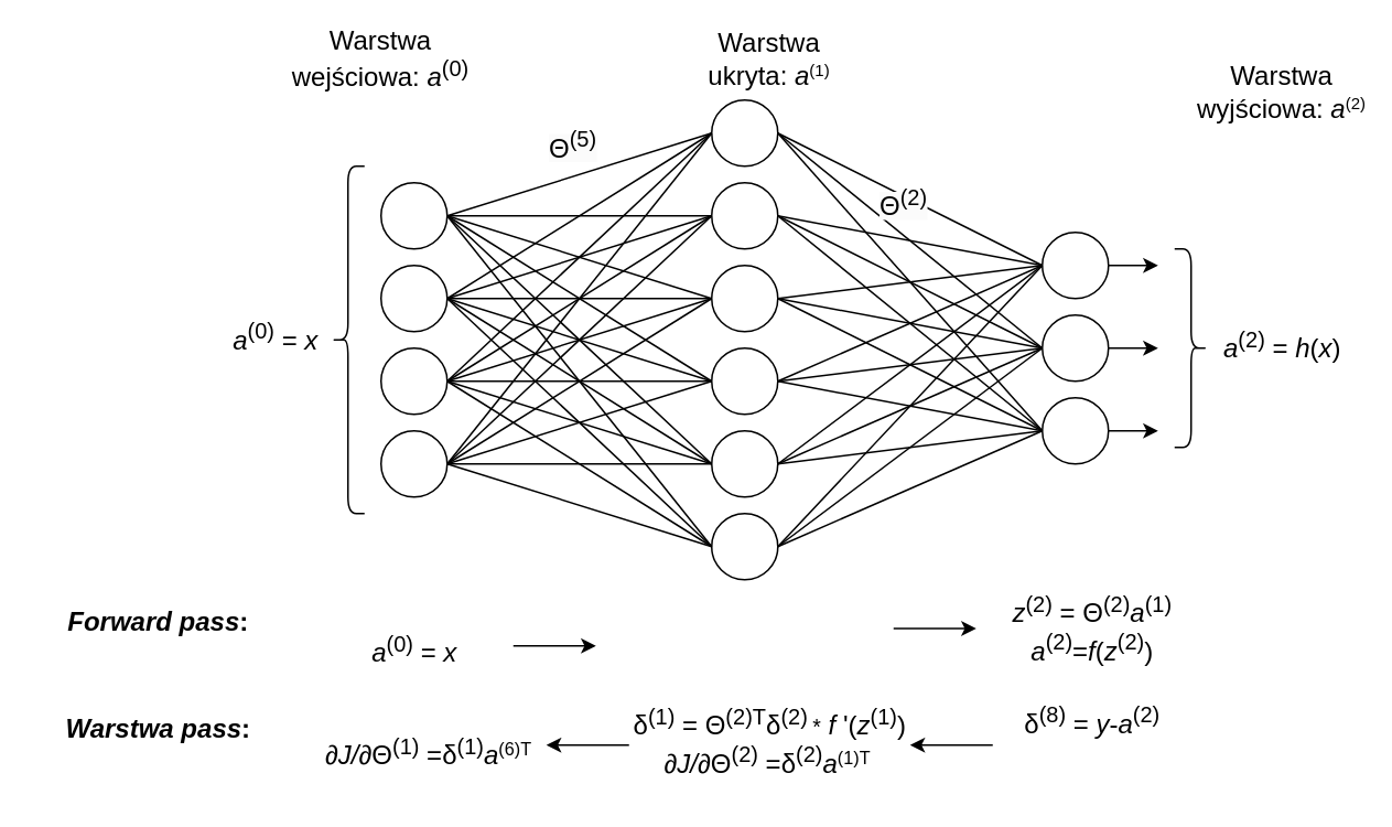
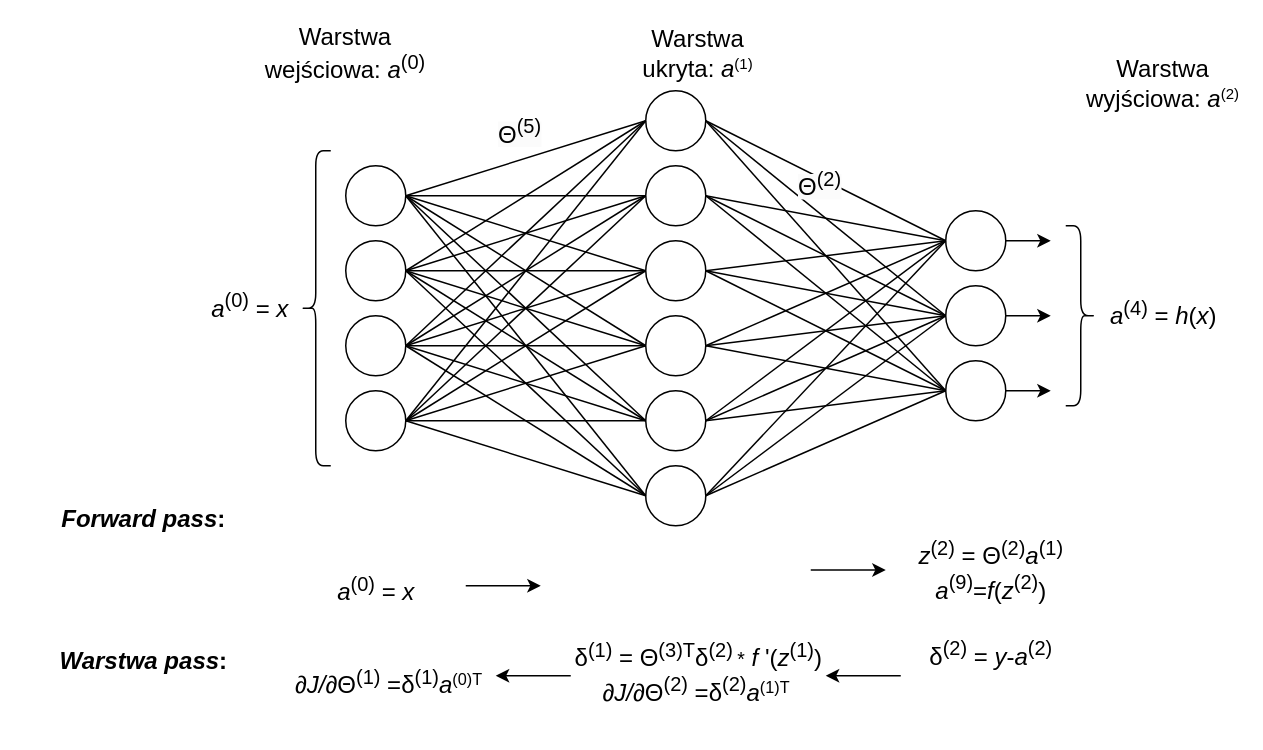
- <mxCell id="63" value="&lt;font style=&quot;font-size: 16px;&quot;&gt;&lt;i&gt;a&lt;/i&gt;&lt;sup&gt;(2)&lt;/sup&gt; =&amp;nbsp;&lt;i style=&quot;border-color: var(--border-color);&quot;&gt;h&lt;/i&gt;(&lt;i style=&quot;border-color: var(--border-color);&quot;&gt;x&lt;/i&gt;)&lt;sup&gt;&lt;br&gt;&amp;nbsp;&lt;/sup&gt;&lt;br&gt;&lt;/font&gt;" style="text;html=1;align=center;verticalAlign=middle;resizable=0;points=[];autosize=1;strokeColor=none;fillColor=none;" vertex="1" parent="1"><mxGeometry x="730" y="190" width="90" height="60" as="geometry" /></mxCell>
+ <mxCell id="63" value="&lt;font style=&quot;font-size: 16px;&quot;&gt;&lt;i&gt;a&lt;/i&gt;&lt;sup&gt;(4)&lt;/sup&gt; =&amp;nbsp;&lt;i style=&quot;border-color: var(--border-color);&quot;&gt;h&lt;/i&gt;(&lt;i style=&quot;border-color: var(--border-color);&quot;&gt;x&lt;/i&gt;)&lt;sup&gt;&lt;br&gt;&amp;nbsp;&lt;/sup&gt;&lt;br&gt;&lt;/font&gt;" style="text;html=1;align=center;verticalAlign=middle;resizable=0;points=[];autosize=1;strokeColor=none;fillColor=none;" vertex="1" parent="1"><mxGeometry x="730" y="190" width="90" height="60" as="geometry" /></mxCell>
- <mxCell id="68" value="&lt;b&gt;&lt;font style=&quot;font-size: 16px;&quot;&gt;&lt;i&gt;Forward pass&lt;/i&gt;:&lt;/font&gt;&lt;/b&gt;" style="text;html=1;align=center;verticalAlign=middle;resizable=0;points=[];autosize=1;strokeColor=none;fillColor=none;" vertex="1" parent="1"><mxGeometry x="30" y="360" width="130" height="30" as="geometry" /></mxCell>
+ <mxCell id="68" value="&lt;b&gt;&lt;font style=&quot;font-size: 16px;&quot;&gt;&lt;i&gt;Forward pass&lt;/i&gt;:&lt;/font&gt;&lt;/b&gt;" style="text;html=1;align=center;verticalAlign=middle;resizable=0;points=[];autosize=1;strokeColor=none;fillColor=none;" vertex="1" parent="1"><mxGeometry x="30" y="330" width="130" height="30" as="geometry" /></mxCell>
- <mxCell id="67" value="&lt;font style=&quot;&quot;&gt;&lt;i style=&quot;font-size: 16px;&quot;&gt;z&lt;/i&gt;&lt;span style=&quot;font-size: 16px;&quot;&gt;&lt;sup&gt;(2)&lt;/sup&gt;&lt;/span&gt;&lt;span style=&quot;font-size: 16px;&quot;&gt; =&amp;nbsp;Θ&lt;/span&gt;&lt;span style=&quot;font-size: 16px;&quot;&gt;&lt;sup&gt;(2)&lt;/sup&gt;&lt;/span&gt;&lt;i style=&quot;font-size: 16px;&quot;&gt;a&lt;/i&gt;&lt;span style=&quot;font-size: 16px;&quot;&gt;&lt;sup&gt;(1)&lt;/sup&gt;&lt;/span&gt;&lt;br style=&quot;font-size: 16px;&quot;&gt;&lt;font style=&quot;font-size: 16px;&quot;&gt;&lt;i style=&quot;&quot;&gt;a&lt;/i&gt;&lt;sup&gt;(2)&lt;/sup&gt;=&lt;i style=&quot;&quot;&gt;f&lt;/i&gt;(&lt;i style=&quot;&quot;&gt;z&lt;/i&gt;&lt;sup&gt;(2)&lt;/sup&gt;)&lt;/font&gt;&lt;br&gt;&lt;/font&gt;" style="text;html=1;align=center;verticalAlign=middle;resizable=0;points=[];autosize=1;strokeColor=none;fillColor=none;" vertex="1" parent="1"><mxGeometry x="600" y="350" width="120" height="60" as="geometry" /></mxCell>
+ <mxCell id="67" value="&lt;font style=&quot;&quot;&gt;&lt;i style=&quot;font-size: 16px;&quot;&gt;z&lt;/i&gt;&lt;span style=&quot;font-size: 16px;&quot;&gt;&lt;sup&gt;(2)&lt;/sup&gt;&lt;/span&gt;&lt;span style=&quot;font-size: 16px;&quot;&gt; =&amp;nbsp;Θ&lt;/span&gt;&lt;span style=&quot;font-size: 16px;&quot;&gt;&lt;sup&gt;(2)&lt;/sup&gt;&lt;/span&gt;&lt;i style=&quot;font-size: 16px;&quot;&gt;a&lt;/i&gt;&lt;span style=&quot;font-size: 16px;&quot;&gt;&lt;sup&gt;(1)&lt;/sup&gt;&lt;/span&gt;&lt;br style=&quot;font-size: 16px;&quot;&gt;&lt;font style=&quot;font-size: 16px;&quot;&gt;&lt;i style=&quot;&quot;&gt;a&lt;/i&gt;&lt;sup&gt;(9)&lt;/sup&gt;=&lt;i style=&quot;&quot;&gt;f&lt;/i&gt;(&lt;i style=&quot;&quot;&gt;z&lt;/i&gt;&lt;sup&gt;(2)&lt;/sup&gt;)&lt;/font&gt;&lt;br&gt;&lt;/font&gt;" style="text;html=1;align=center;verticalAlign=middle;resizable=0;points=[];autosize=1;strokeColor=none;fillColor=none;" vertex="1" parent="1"><mxGeometry x="600" y="350" width="120" height="60" as="geometry" /></mxCell>
- <mxCell id="71" value="&lt;font style=&quot;&quot;&gt;&lt;font style=&quot;font-size: 16px;&quot;&gt;δ&lt;/font&gt;&lt;span style=&quot;font-size: 16px;&quot;&gt;&lt;sup&gt;(8)&lt;/sup&gt;&lt;/span&gt;&lt;span style=&quot;font-size: 16px;&quot;&gt; = &lt;i&gt;y&lt;/i&gt;-&lt;/span&gt;&lt;i style=&quot;font-size: 16px;&quot;&gt;a&lt;/i&gt;&lt;span style=&quot;font-size: 16px;&quot;&gt;&lt;sup&gt;(2)&lt;/sup&gt;&lt;/span&gt;&lt;br style=&quot;font-size: 16px;&quot;&gt;&lt;br&gt;&lt;/font&gt;" style="text;html=1;align=center;verticalAlign=middle;resizable=0;points=[];autosize=1;strokeColor=none;fillColor=none;" vertex="1" parent="1"><mxGeometry x="605" y="418" width="110" height="50" as="geometry" /></mxCell>
+ <mxCell id="71" value="&lt;font style=&quot;&quot;&gt;&lt;font style=&quot;font-size: 16px;&quot;&gt;δ&lt;/font&gt;&lt;span style=&quot;font-size: 16px;&quot;&gt;&lt;sup&gt;(2)&lt;/sup&gt;&lt;/span&gt;&lt;span style=&quot;font-size: 16px;&quot;&gt; = &lt;i&gt;y&lt;/i&gt;-&lt;/span&gt;&lt;i style=&quot;font-size: 16px;&quot;&gt;a&lt;/i&gt;&lt;span style=&quot;font-size: 16px;&quot;&gt;&lt;sup&gt;(2)&lt;/sup&gt;&lt;/span&gt;&lt;br style=&quot;font-size: 16px;&quot;&gt;&lt;br&gt;&lt;/font&gt;" style="text;html=1;align=center;verticalAlign=middle;resizable=0;points=[];autosize=1;strokeColor=none;fillColor=none;" vertex="1" parent="1"><mxGeometry x="605" y="418" width="110" height="50" as="geometry" /></mxCell>
- <mxCell id="72" value="&lt;font style=&quot;&quot;&gt;&lt;font style=&quot;font-size: 16px;&quot;&gt;δ&lt;/font&gt;&lt;span style=&quot;font-size: 16px;&quot;&gt;&lt;sup&gt;(1)&lt;/sup&gt;&lt;/span&gt;&lt;span style=&quot;font-size: 16px;&quot;&gt; =&amp;nbsp;&lt;/span&gt;&lt;font style=&quot;font-size: 16px;&quot;&gt;Θ&lt;/font&gt;&lt;span style=&quot;border-color: var(--border-color); font-size: 16px;&quot;&gt;&lt;sup&gt;(2)T&lt;/sup&gt;&lt;/span&gt;&lt;font style=&quot;border-color: var(--border-color); font-size: 16px;&quot;&gt;&lt;font style=&quot;border-color: var(--border-color);&quot;&gt;δ&lt;/font&gt;&lt;sup style=&quot;border-color: var(--border-color);&quot;&gt;(2)&lt;/sup&gt;&lt;/font&gt;&lt;span style=&quot;border-color: var(--border-color);&quot;&gt;&lt;font style=&quot;border-color: var(--border-color); font-size: 13px;&quot;&gt;&lt;sup style=&quot;border-color: var(--border-color);&quot;&gt;&amp;nbsp;&lt;/sup&gt;*&lt;/font&gt;&lt;font style=&quot;border-color: var(--border-color); font-size: 16px;&quot;&gt;&amp;nbsp;&lt;i&gt;f&amp;nbsp;&lt;/i&gt;'(&lt;i style=&quot;border-color: var(--border-color);&quot;&gt;z&lt;/i&gt;&lt;sup style=&quot;border-color: var(--border-color);&quot;&gt;(1)&lt;/sup&gt;)&lt;/font&gt;&lt;/span&gt;&lt;br style=&quot;font-size: 16px;&quot;&gt;&lt;font style=&quot;font-size: 16px;&quot;&gt;∂&lt;i&gt;J/&lt;/i&gt;∂&lt;font style=&quot;border-color: var(--border-color);&quot;&gt;Θ&lt;/font&gt;&lt;sup style=&quot;border-color: var(--border-color);&quot;&gt;(2)&lt;/sup&gt;&amp;nbsp;=&lt;font style=&quot;border-color: var(--border-color);&quot;&gt;δ&lt;/font&gt;&lt;span style=&quot;border-color: var(--border-color); font-size: 16px;&quot;&gt;&lt;sup&gt;(2)&lt;/sup&gt;&lt;/span&gt;&lt;/font&gt;&lt;i style=&quot;border-color: var(--border-color); font-size: 16px;&quot;&gt;a&lt;/i&gt;&lt;span style=&quot;border-color: var(--border-color);&quot;&gt;&lt;font style=&quot;font-size: 13px;&quot;&gt;&lt;sup style=&quot;vertical-align: super;&quot;&gt;(1)T&amp;nbsp;&lt;/sup&gt;&lt;/font&gt;&lt;/span&gt;&lt;br&gt;&lt;/font&gt;" style="text;html=1;align=center;verticalAlign=middle;resizable=0;points=[];autosize=1;strokeColor=none;fillColor=none;" vertex="1" parent="1"><mxGeometry x="370" y="418" width="190" height="60" as="geometry" /></mxCell>
+ <mxCell id="72" value="&lt;font style=&quot;&quot;&gt;&lt;font style=&quot;font-size: 16px;&quot;&gt;δ&lt;/font&gt;&lt;span style=&quot;font-size: 16px;&quot;&gt;&lt;sup&gt;(1)&lt;/sup&gt;&lt;/span&gt;&lt;span style=&quot;font-size: 16px;&quot;&gt; =&amp;nbsp;&lt;/span&gt;&lt;font style=&quot;font-size: 16px;&quot;&gt;Θ&lt;/font&gt;&lt;span style=&quot;border-color: var(--border-color); font-size: 16px;&quot;&gt;&lt;sup&gt;(3)T&lt;/sup&gt;&lt;/span&gt;&lt;font style=&quot;border-color: var(--border-color); font-size: 16px;&quot;&gt;&lt;font style=&quot;border-color: var(--border-color);&quot;&gt;δ&lt;/font&gt;&lt;sup style=&quot;border-color: var(--border-color);&quot;&gt;(2)&lt;/sup&gt;&lt;/font&gt;&lt;span style=&quot;border-color: var(--border-color);&quot;&gt;&lt;font style=&quot;border-color: var(--border-color); font-size: 13px;&quot;&gt;&lt;sup style=&quot;border-color: var(--border-color);&quot;&gt;&amp;nbsp;&lt;/sup&gt;*&lt;/font&gt;&lt;font style=&quot;border-color: var(--border-color); font-size: 16px;&quot;&gt;&amp;nbsp;&lt;i&gt;f&amp;nbsp;&lt;/i&gt;'(&lt;i style=&quot;border-color: var(--border-color);&quot;&gt;z&lt;/i&gt;&lt;sup style=&quot;border-color: var(--border-color);&quot;&gt;(1)&lt;/sup&gt;)&lt;/font&gt;&lt;/span&gt;&lt;br style=&quot;font-size: 16px;&quot;&gt;&lt;font style=&quot;font-size: 16px;&quot;&gt;∂&lt;i&gt;J/&lt;/i&gt;∂&lt;font style=&quot;border-color: var(--border-color);&quot;&gt;Θ&lt;/font&gt;&lt;sup style=&quot;border-color: var(--border-color);&quot;&gt;(2)&lt;/sup&gt;&amp;nbsp;=&lt;font style=&quot;border-color: var(--border-color);&quot;&gt;δ&lt;/font&gt;&lt;span style=&quot;border-color: var(--border-color); font-size: 16px;&quot;&gt;&lt;sup&gt;(2)&lt;/sup&gt;&lt;/span&gt;&lt;/font&gt;&lt;i style=&quot;border-color: var(--border-color); font-size: 16px;&quot;&gt;a&lt;/i&gt;&lt;span style=&quot;border-color: var(--border-color);&quot;&gt;&lt;font style=&quot;font-size: 13px;&quot;&gt;&lt;sup style=&quot;vertical-align: super;&quot;&gt;(1)T&amp;nbsp;&lt;/sup&gt;&lt;/font&gt;&lt;/span&gt;&lt;br&gt;&lt;/font&gt;" style="text;html=1;align=center;verticalAlign=middle;resizable=0;points=[];autosize=1;strokeColor=none;fillColor=none;" vertex="1" parent="1"><mxGeometry x="370" y="418" width="190" height="60" as="geometry" /></mxCell>
- <mxCell id="74" value="&lt;font style=&quot;&quot;&gt;&lt;font style=&quot;font-size: 16px;&quot;&gt;∂&lt;i&gt;J/&lt;/i&gt;∂&lt;font style=&quot;border-color: var(--border-color);&quot;&gt;Θ&lt;/font&gt;&lt;sup style=&quot;border-color: var(--border-color);&quot;&gt;(1)&lt;/sup&gt;&amp;nbsp;=&lt;font style=&quot;border-color: var(--border-color);&quot;&gt;δ&lt;/font&gt;&lt;span style=&quot;border-color: var(--border-color); font-size: 16px;&quot;&gt;&lt;sup&gt;(1)&lt;/sup&gt;&lt;/span&gt;&lt;/font&gt;&lt;i style=&quot;border-color: var(--border-color); font-size: 16px;&quot;&gt;a&lt;/i&gt;&lt;span style=&quot;border-color: var(--border-color);&quot;&gt;&lt;font style=&quot;font-size: 13px;&quot;&gt;&lt;sup style=&quot;vertical-align: super;&quot;&gt;(6)T&amp;nbsp;&lt;/sup&gt;&lt;/font&gt;&lt;/span&gt;&lt;br&gt;&lt;/font&gt;" style="text;html=1;align=center;verticalAlign=middle;resizable=0;points=[];autosize=1;strokeColor=none;fillColor=none;" vertex="1" parent="1"><mxGeometry x="185" y="434" width="150" height="40" as="geometry" /></mxCell>
+ <mxCell id="74" value="&lt;font style=&quot;&quot;&gt;&lt;font style=&quot;font-size: 16px;&quot;&gt;∂&lt;i&gt;J/&lt;/i&gt;∂&lt;font style=&quot;border-color: var(--border-color);&quot;&gt;Θ&lt;/font&gt;&lt;sup style=&quot;border-color: var(--border-color);&quot;&gt;(1)&lt;/sup&gt;&amp;nbsp;=&lt;font style=&quot;border-color: var(--border-color);&quot;&gt;δ&lt;/font&gt;&lt;span style=&quot;border-color: var(--border-color); font-size: 16px;&quot;&gt;&lt;sup&gt;(1)&lt;/sup&gt;&lt;/span&gt;&lt;/font&gt;&lt;i style=&quot;border-color: var(--border-color); font-size: 16px;&quot;&gt;a&lt;/i&gt;&lt;span style=&quot;border-color: var(--border-color);&quot;&gt;&lt;font style=&quot;font-size: 13px;&quot;&gt;&lt;sup style=&quot;vertical-align: super;&quot;&gt;(0)T&amp;nbsp;&lt;/sup&gt;&lt;/font&gt;&lt;/span&gt;&lt;br&gt;&lt;/font&gt;" style="text;html=1;align=center;verticalAlign=middle;resizable=0;points=[];autosize=1;strokeColor=none;fillColor=none;" vertex="1" parent="1"><mxGeometry x="185" y="434" width="150" height="40" as="geometry" /></mxCell>
